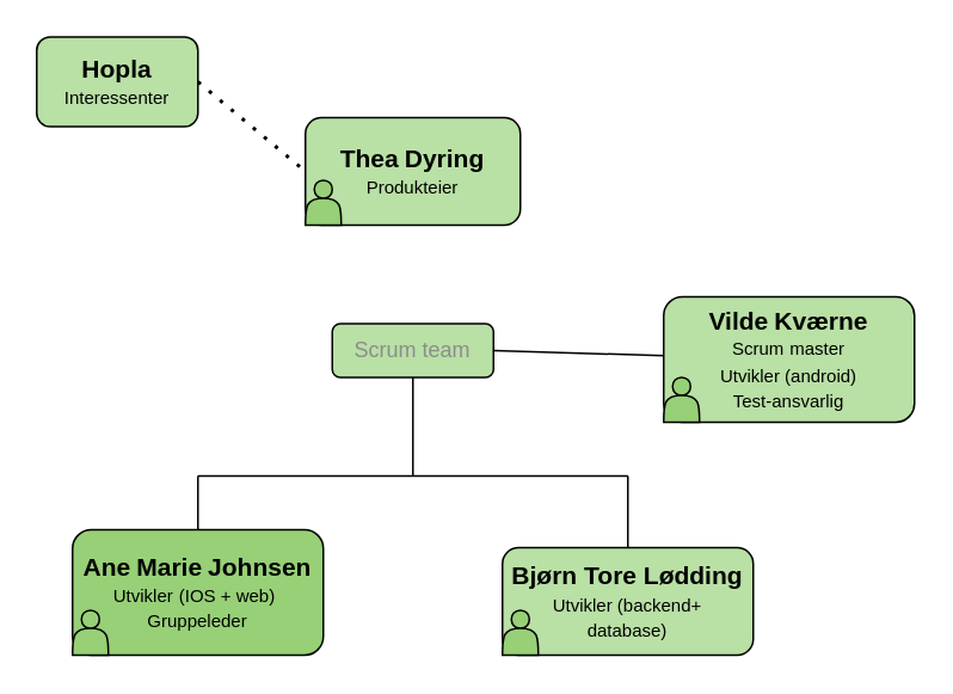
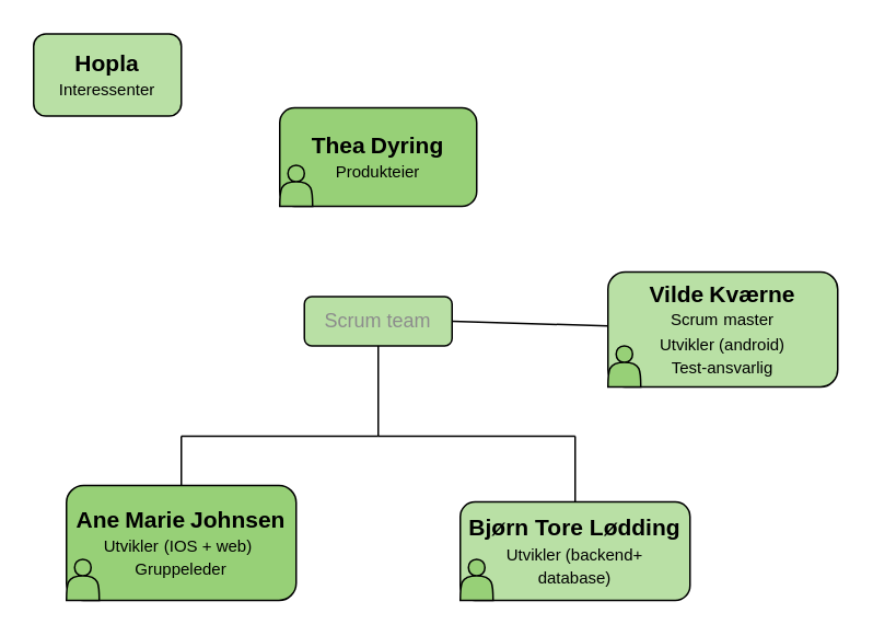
- <mxCell id="9" value="" style="endArrow=none;dashed=1;html=1;dashPattern=1 3;strokeWidth=2;rounded=0;entryX=0;entryY=0.5;entryDx=0;entryDy=0;exitX=1;exitY=0.5;exitDx=0;exitDy=0;" parent="1" source="3" target="4" edge="1"><mxGeometry width="50" height="50" relative="1" as="geometry"><mxPoint x="260" y="195" as="sourcePoint" /><mxPoint x="310" y="145" as="targetPoint" /></mxGeometry></mxCell>
- <mxCell id="4" value="&lt;font style=&quot;font-size: 14px;&quot;&gt;&lt;b&gt;Thea&lt;/b&gt;&lt;/font&gt; &lt;font style=&quot;font-size: 14px;&quot;&gt;&lt;b&gt;Dyring&lt;/b&gt;&lt;/font&gt;&lt;div&gt;&lt;font style=&quot;font-size: 10px;&quot;&gt;Produkteier&lt;/font&gt;&lt;/div&gt;" style="rounded=1;whiteSpace=wrap;html=1;fillColor=#B9E0A5;" parent="1" vertex="1"><mxGeometry x="170" y="65" width="120" height="60" as="geometry" /></mxCell>
+ <mxCell id="4" value="&lt;font style=&quot;font-size: 14px;&quot;&gt;&lt;b&gt;Thea&lt;/b&gt;&lt;/font&gt; &lt;font style=&quot;font-size: 14px;&quot;&gt;&lt;b&gt;Dyring&lt;/b&gt;&lt;/font&gt;&lt;div&gt;&lt;font style=&quot;font-size: 10px;&quot;&gt;Produkteier&lt;/font&gt;&lt;/div&gt;" style="rounded=1;whiteSpace=wrap;html=1;fillColor=#97d077;" parent="1" vertex="1"><mxGeometry x="170" y="65" width="120" height="60" as="geometry" /></mxCell>
